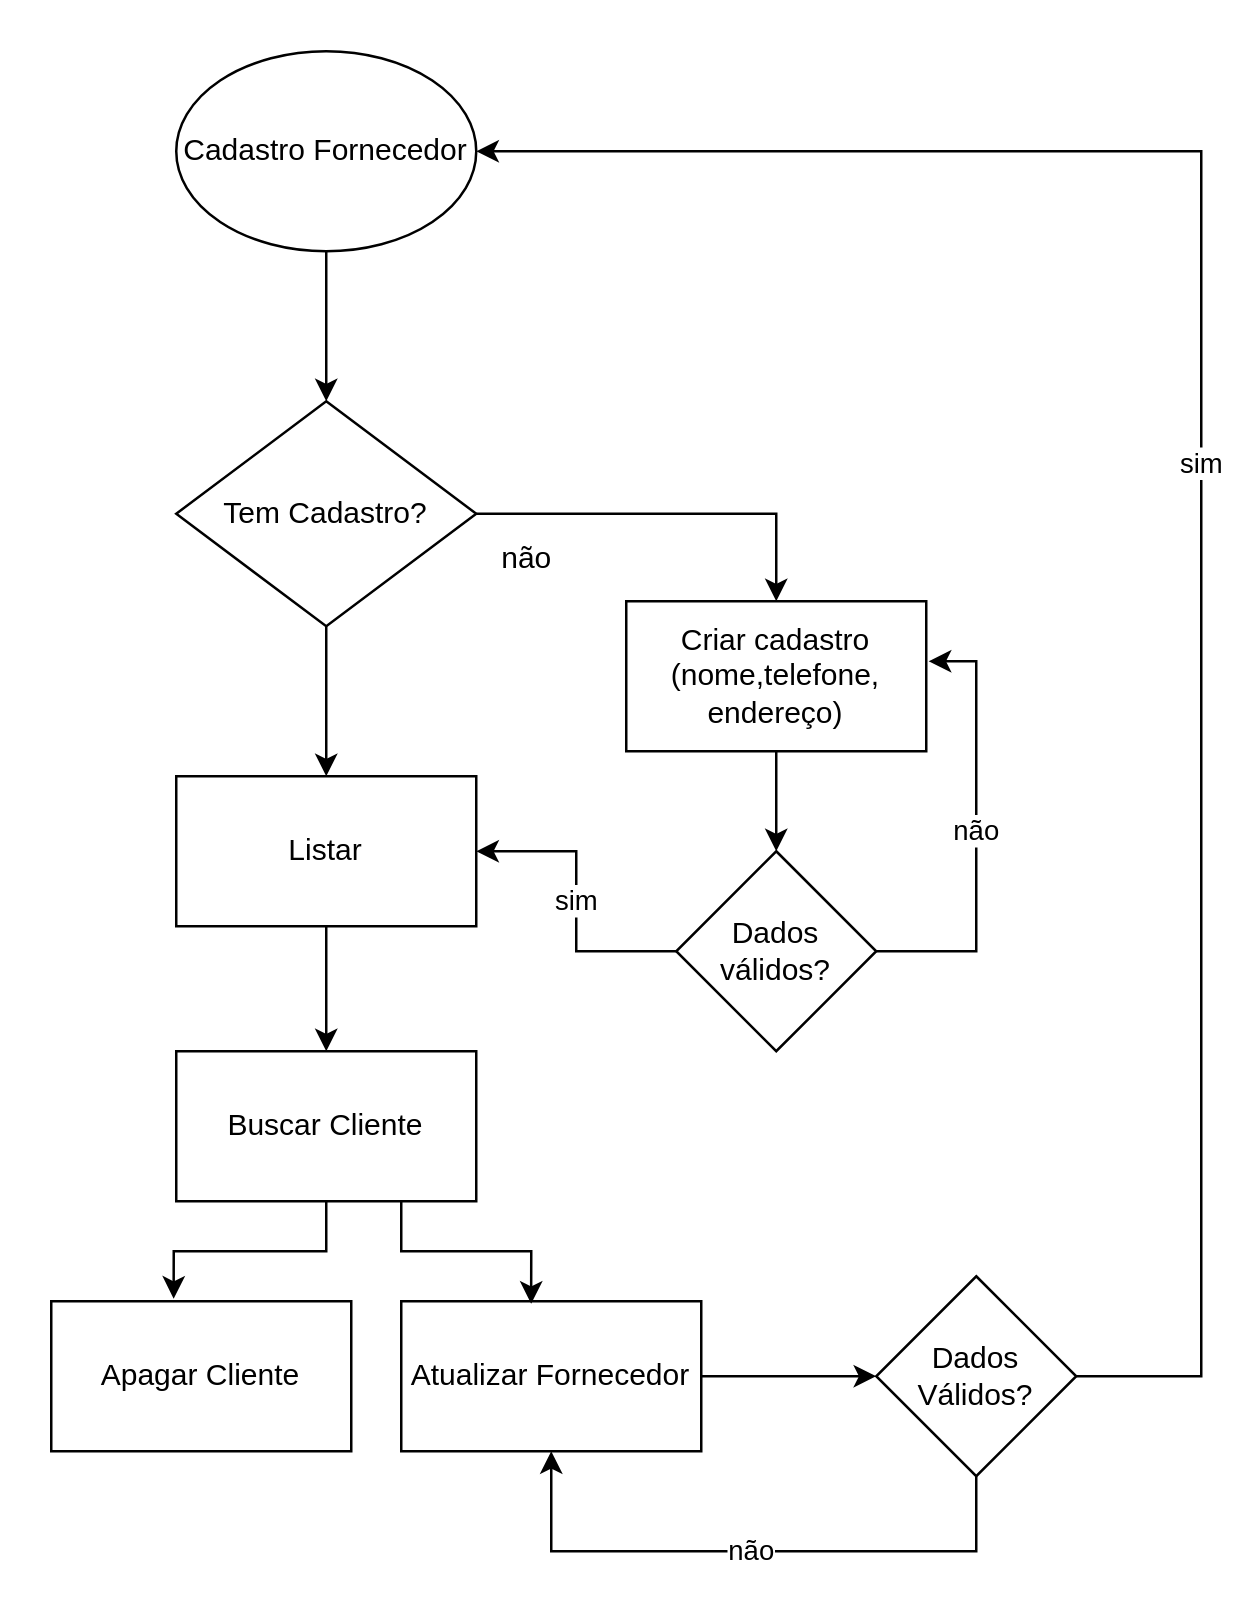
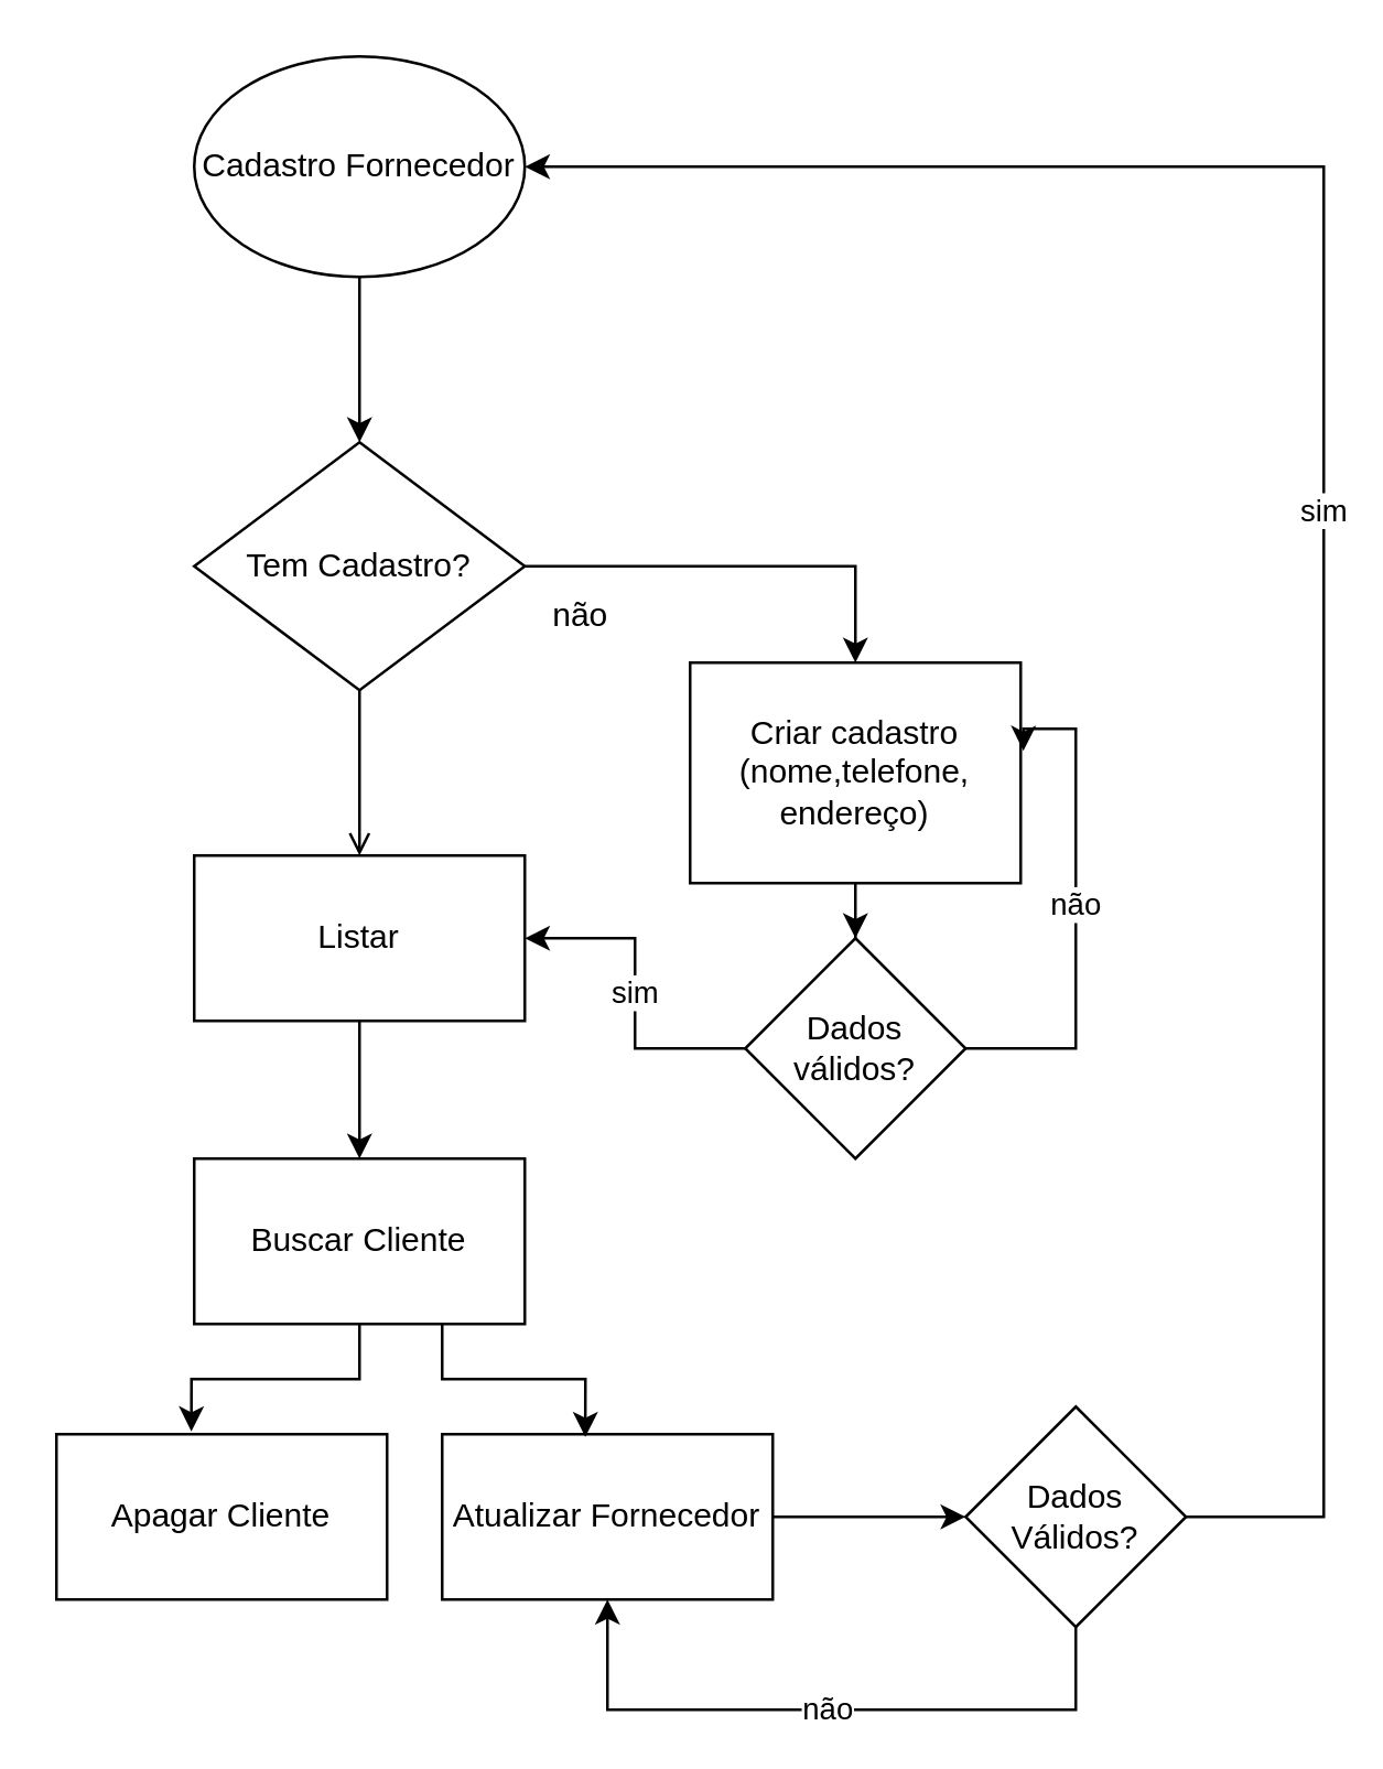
- <mxCell id="10" value="Criar cadastro (nome,telefone,&lt;div&gt;endereço)&lt;/div&gt;" style="rounded=0;whiteSpace=wrap;html=1;" vertex="1" parent="1"><mxGeometry x="250" y="240" width="120" height="60" as="geometry" /></mxCell>
+ <mxCell id="10" value="Criar cadastro (nome,telefone,&lt;div&gt;endereço)&lt;/div&gt;" style="rounded=0;whiteSpace=wrap;html=1;" vertex="1" parent="1"><mxGeometry x="250" y="240" width="120" height="80" as="geometry" /></mxCell>
- <mxCell id="5" style="edgeStyle=orthogonalEdgeStyle;rounded=0;orthogonalLoop=1;jettySize=auto;html=1;entryX=0.5;entryY=0;entryDx=0;entryDy=0;" edge="1" parent="1" source="6" target="8"><mxGeometry relative="1" as="geometry" /></mxCell>
+ <mxCell id="5" style="edgeStyle=orthogonalEdgeStyle;rounded=0;orthogonalLoop=1;jettySize=auto;html=1;entryX=0.5;entryY=0;entryDx=0;entryDy=0;endArrow=open;" edge="1" parent="1" source="6" target="8"><mxGeometry relative="1" as="geometry" /></mxCell>
